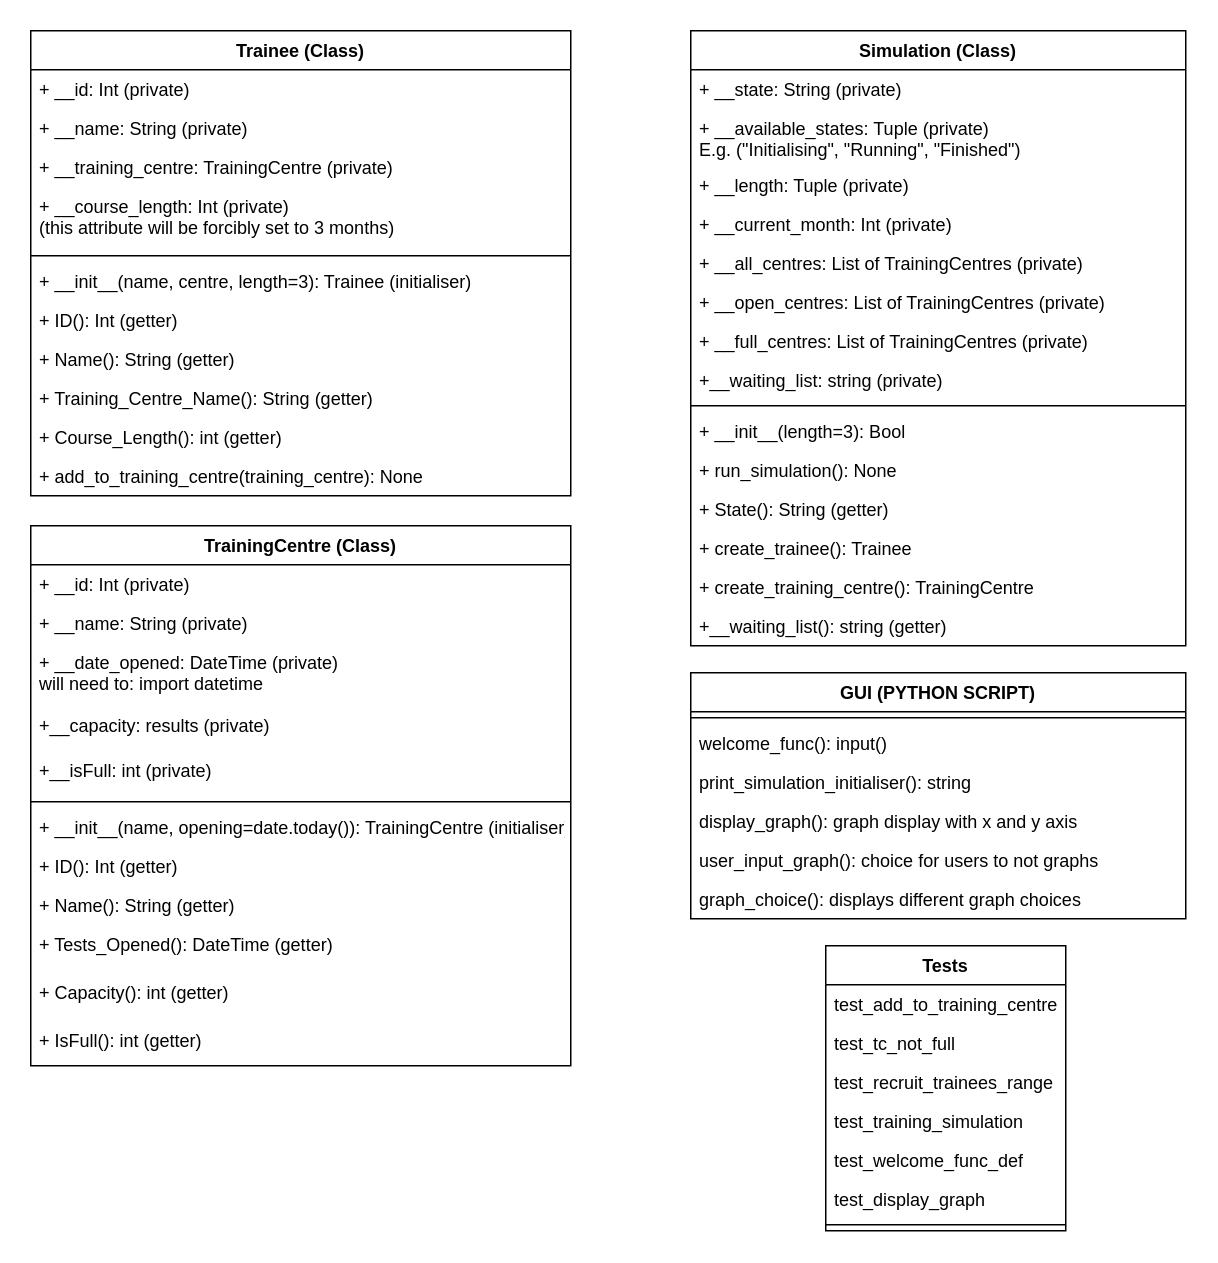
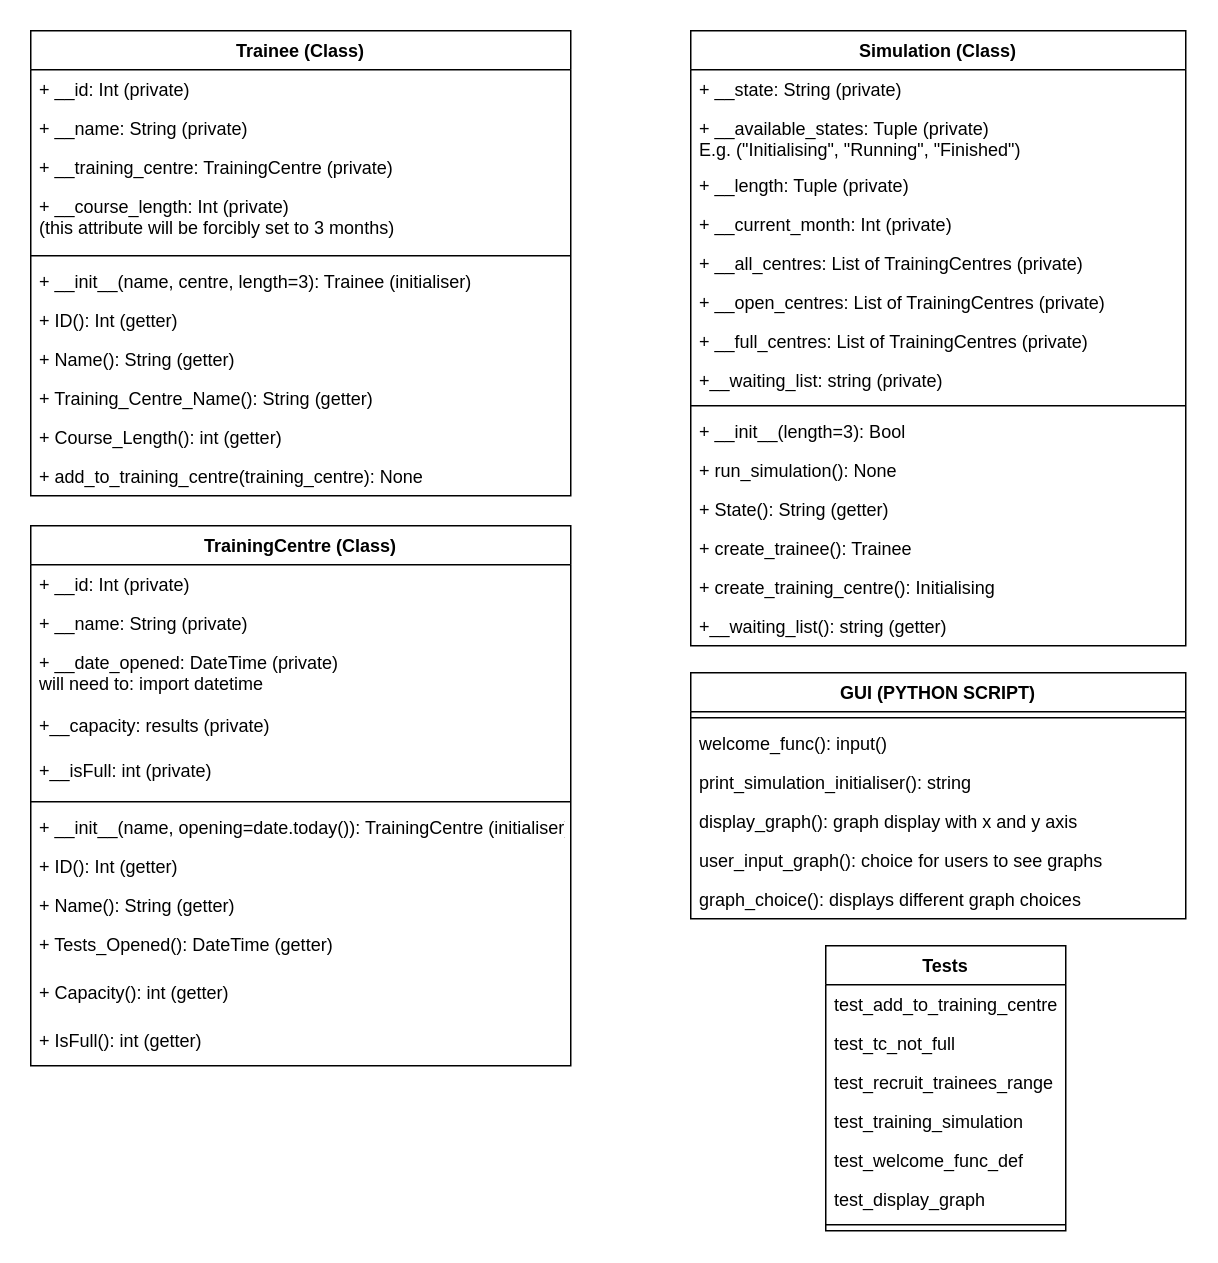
- <mxCell id="36" value="+ create_training_centre(): TrainingCentre" style="text;strokeColor=none;fillColor=none;align=left;verticalAlign=top;spacingLeft=4;spacingRight=4;overflow=hidden;rotatable=0;points=[[0,0.5],[1,0.5]];portConstraint=eastwest;" parent="22" vertex="1"><mxGeometry y="358" width="330" height="26" as="geometry" /></mxCell>
+ <mxCell id="36" value="+ create_training_centre(): Initialising" style="text;strokeColor=none;fillColor=none;align=left;verticalAlign=top;spacingLeft=4;spacingRight=4;overflow=hidden;rotatable=0;points=[[0,0.5],[1,0.5]];portConstraint=eastwest;" parent="22" vertex="1"><mxGeometry y="358" width="330" height="26" as="geometry" /></mxCell>
- <mxCell id="56" value="user_input_graph(): choice for users to not graphs" style="text;strokeColor=none;fillColor=none;align=left;verticalAlign=top;spacingLeft=4;spacingRight=4;overflow=hidden;rotatable=0;points=[[0,0.5],[1,0.5]];portConstraint=eastwest;" vertex="1" parent="51"><mxGeometry y="112" width="330" height="26" as="geometry" /></mxCell>
+ <mxCell id="56" value="user_input_graph(): choice for users to see graphs" style="text;strokeColor=none;fillColor=none;align=left;verticalAlign=top;spacingLeft=4;spacingRight=4;overflow=hidden;rotatable=0;points=[[0,0.5],[1,0.5]];portConstraint=eastwest;" vertex="1" parent="51"><mxGeometry y="112" width="330" height="26" as="geometry" /></mxCell>
